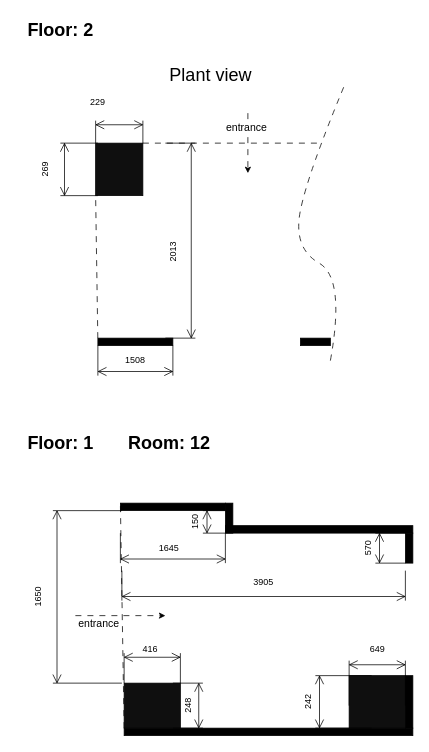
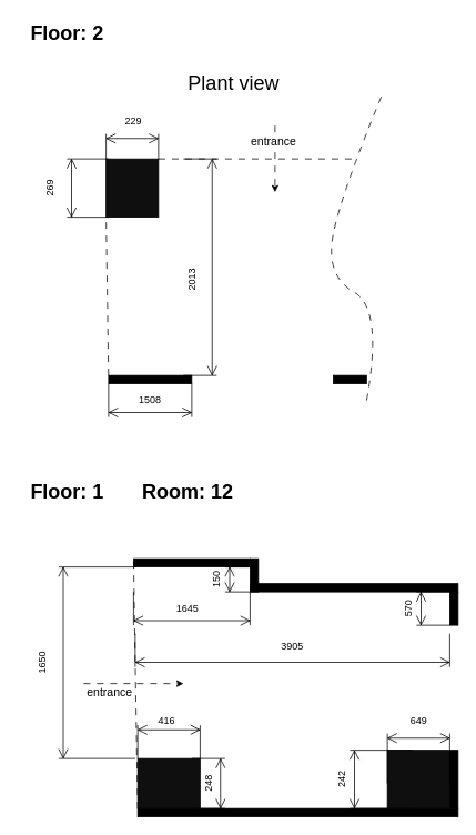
- <mxCell id="30" value="229" style="text;html=1;strokeColor=none;fillColor=none;align=center;verticalAlign=middle;whiteSpace=wrap;rounded=0;" vertex="1" parent="1"><mxGeometry x="100" y="120" width="60" height="30" as="geometry" /></mxCell>
+ <mxCell id="30" value="229" style="text;html=1;strokeColor=none;fillColor=none;align=center;verticalAlign=middle;whiteSpace=wrap;rounded=0;" vertex="1" parent="1"><mxGeometry x="130" y="130" width="60" height="30" as="geometry" /></mxCell>
